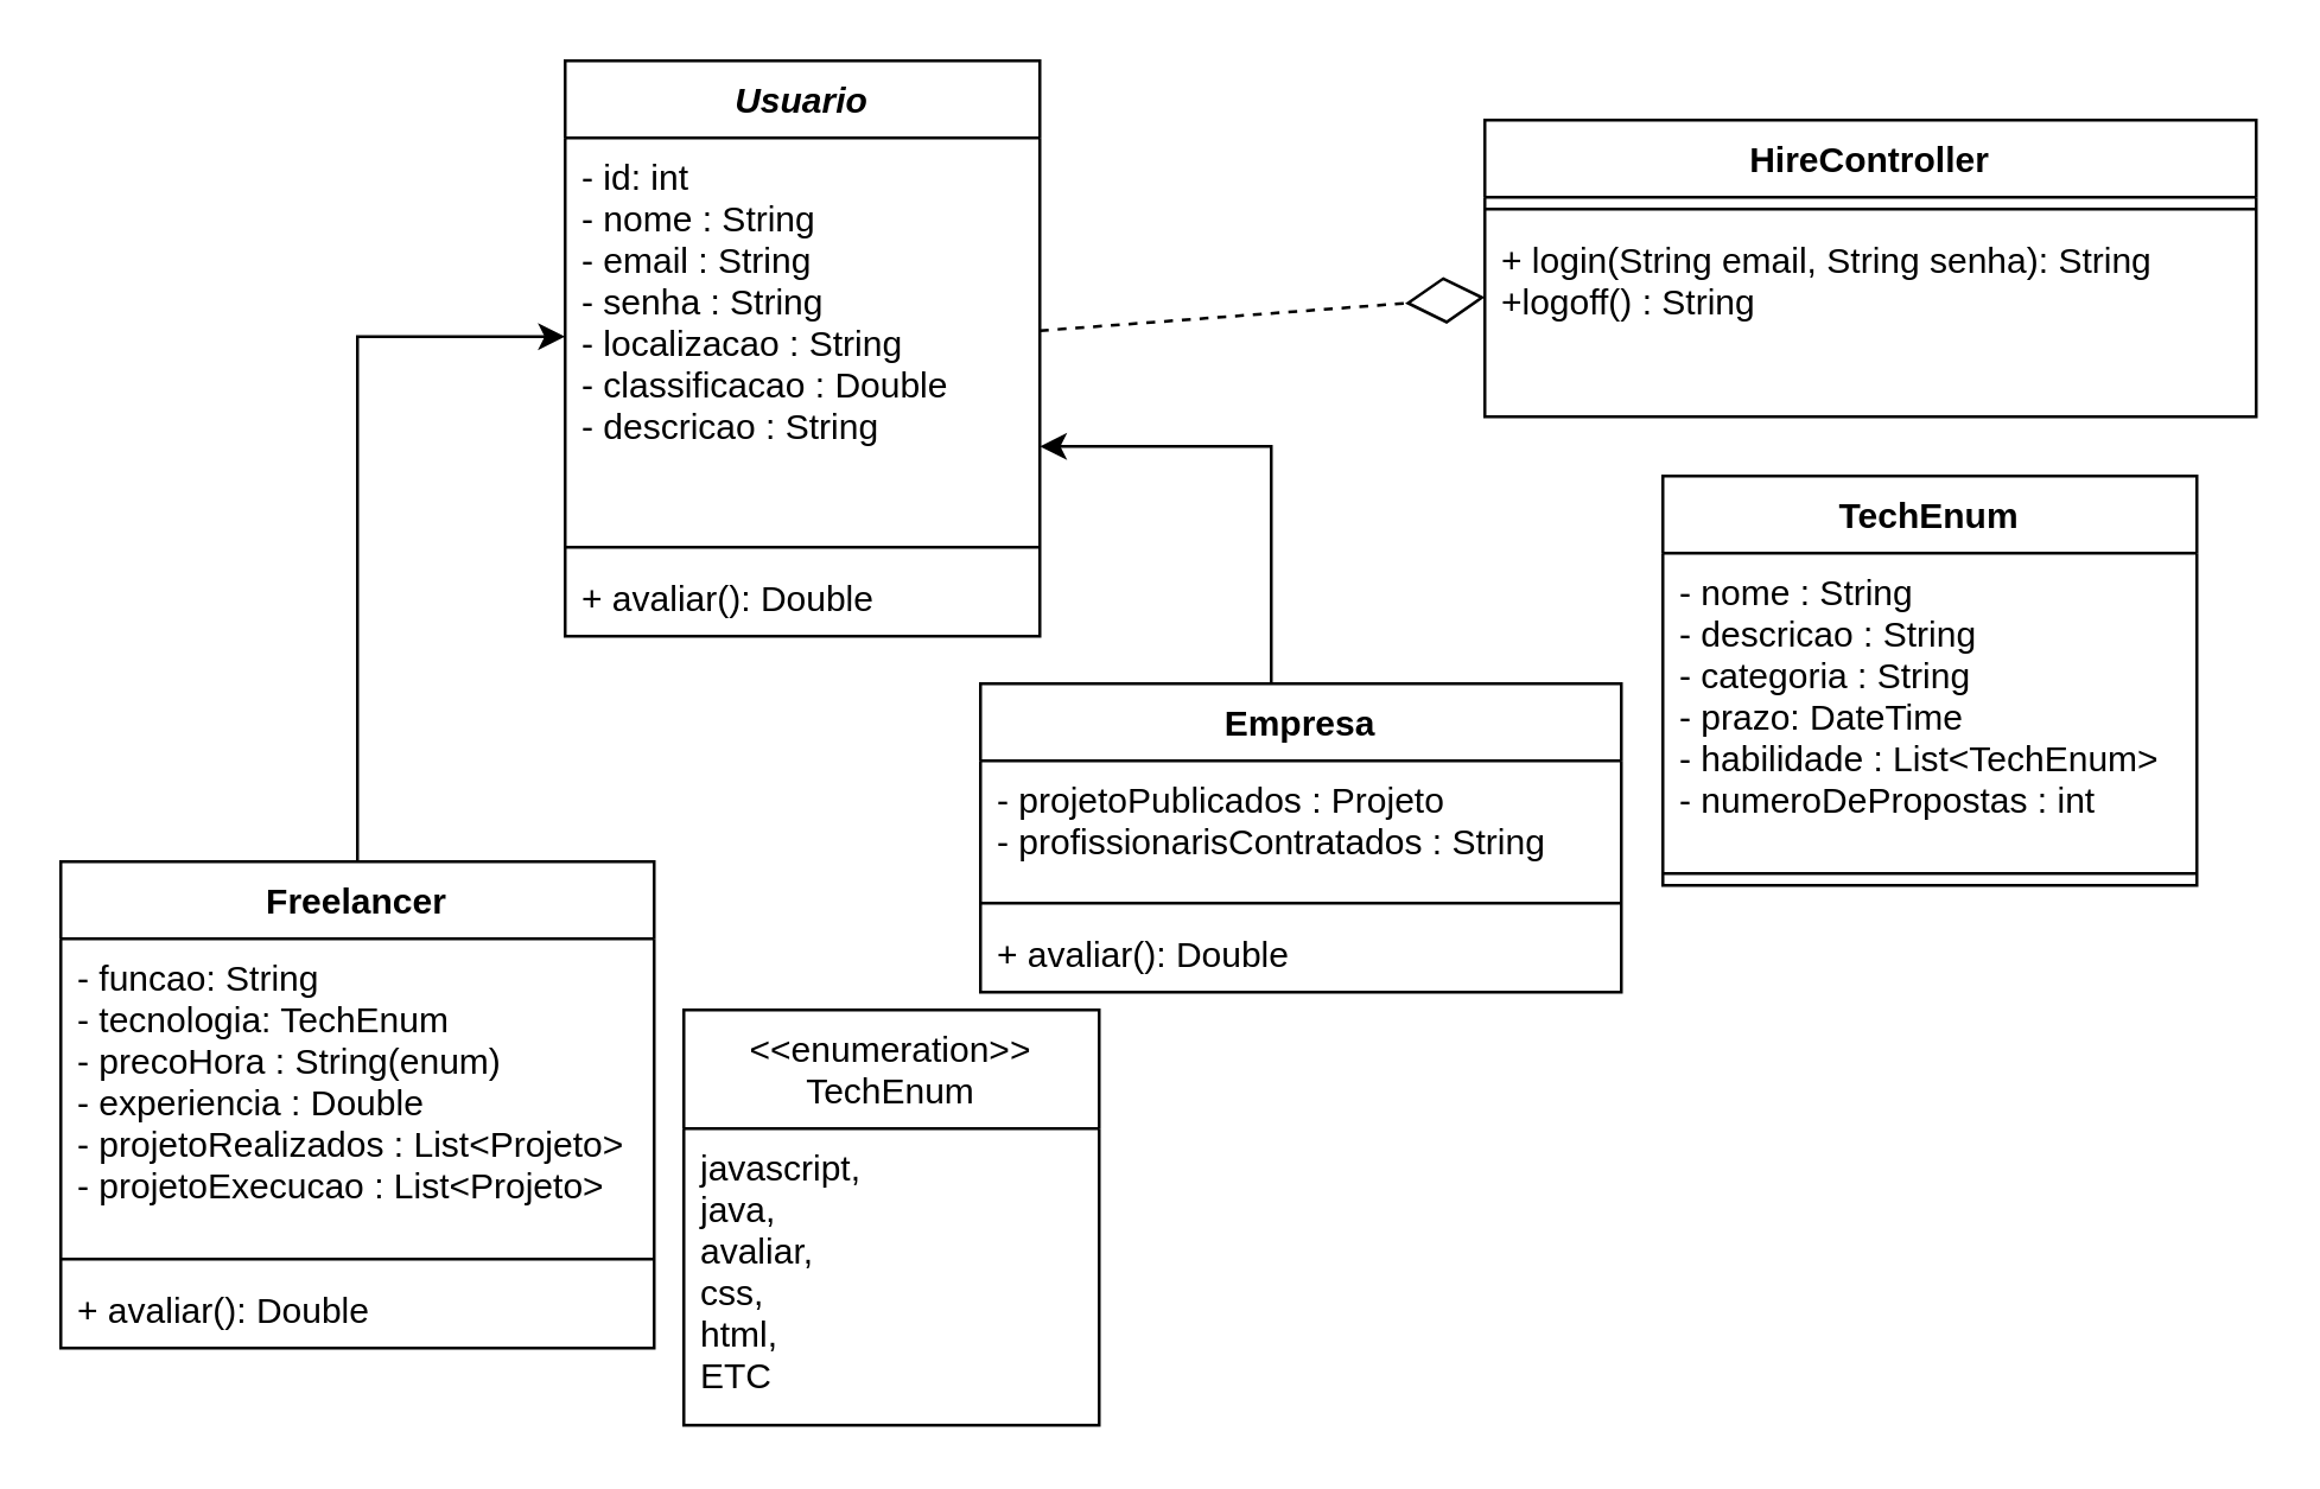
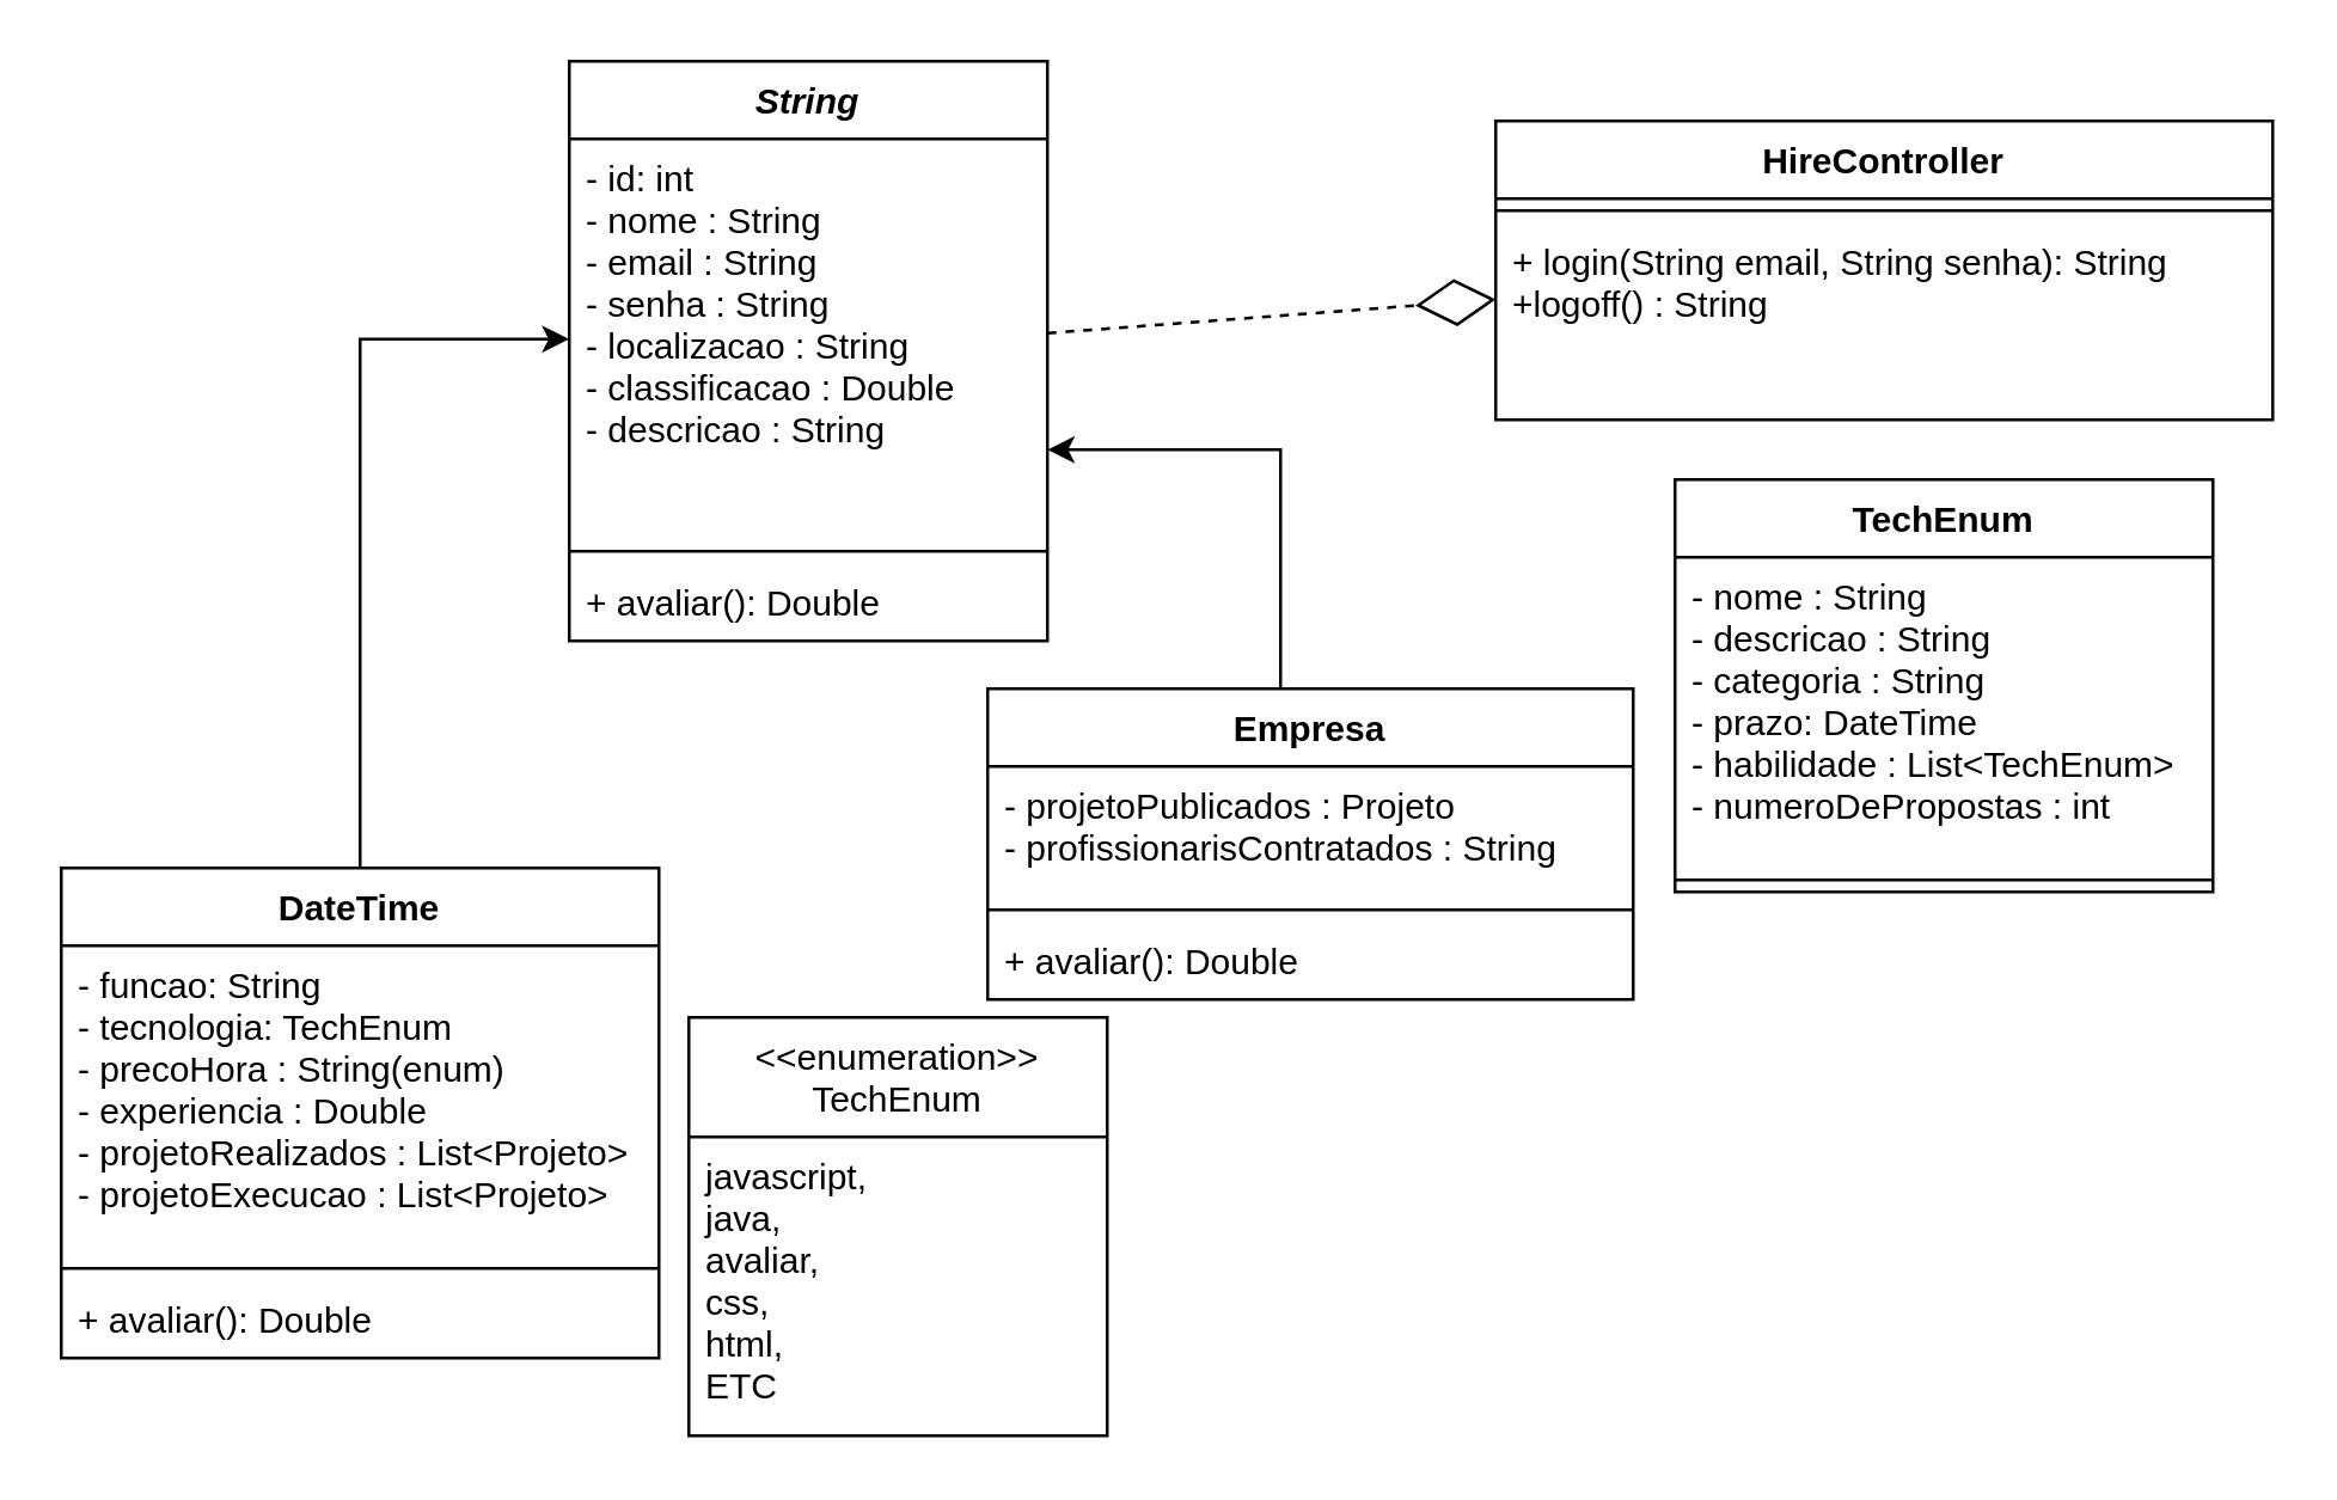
- <mxCell id="2" value="Usuario" style="swimlane;fontStyle=3;align=center;verticalAlign=top;childLayout=stackLayout;horizontal=1;startSize=26;horizontalStack=0;resizeParent=1;resizeParentMax=0;resizeLast=0;collapsible=1;marginBottom=0;" vertex="1" parent="1"><mxGeometry x="190" y="20" width="160" height="194" as="geometry" /></mxCell>
+ <mxCell id="2" value="String" style="swimlane;fontStyle=3;align=center;verticalAlign=top;childLayout=stackLayout;horizontal=1;startSize=26;horizontalStack=0;resizeParent=1;resizeParentMax=0;resizeLast=0;collapsible=1;marginBottom=0;" vertex="1" parent="1"><mxGeometry x="190" y="20" width="160" height="194" as="geometry" /></mxCell>
- <mxCell id="12" value="Freelancer&#10;" style="swimlane;fontStyle=1;align=center;verticalAlign=top;childLayout=stackLayout;horizontal=1;startSize=26;horizontalStack=0;resizeParent=1;resizeParentMax=0;resizeLast=0;collapsible=1;marginBottom=0;" vertex="1" parent="1"><mxGeometry x="20" y="290" width="200" height="164" as="geometry" /></mxCell>
+ <mxCell id="12" value="DateTime&#10;" style="swimlane;fontStyle=1;align=center;verticalAlign=top;childLayout=stackLayout;horizontal=1;startSize=26;horizontalStack=0;resizeParent=1;resizeParentMax=0;resizeLast=0;collapsible=1;marginBottom=0;" vertex="1" parent="1"><mxGeometry x="20" y="290" width="200" height="164" as="geometry" /></mxCell>
